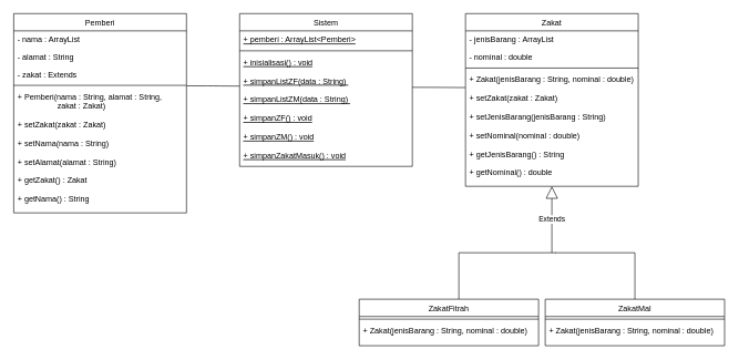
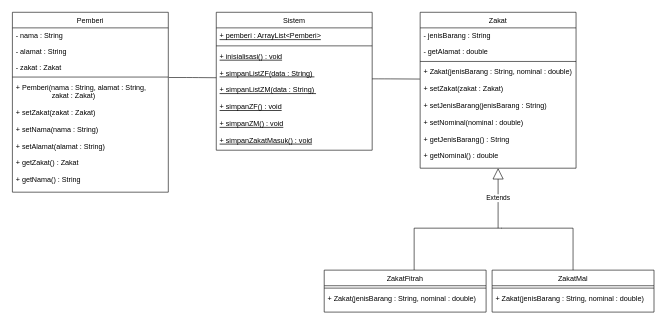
- <mxCell id="12" value="- nama : ArrayList" style="text;align=left;verticalAlign=top;spacingLeft=4;spacingRight=4;overflow=hidden;rotatable=0;points=[[0,0.5],[1,0.5]];portConstraint=eastwest;" vertex="1" parent="11"><mxGeometry y="26" width="260" height="26" as="geometry" /></mxCell>
+ <mxCell id="12" value="- nama : String" style="text;align=left;verticalAlign=top;spacingLeft=4;spacingRight=4;overflow=hidden;rotatable=0;points=[[0,0.5],[1,0.5]];portConstraint=eastwest;" vertex="1" parent="11"><mxGeometry y="26" width="260" height="26" as="geometry" /></mxCell>
- <mxCell id="3" value="- jenisBarang : ArrayList" style="text;align=left;verticalAlign=top;spacingLeft=4;spacingRight=4;overflow=hidden;rotatable=0;points=[[0,0.5],[1,0.5]];portConstraint=eastwest;" parent="2" vertex="1"><mxGeometry y="26" width="260" height="26" as="geometry" /></mxCell>
+ <mxCell id="3" value="- jenisBarang : String" style="text;align=left;verticalAlign=top;spacingLeft=4;spacingRight=4;overflow=hidden;rotatable=0;points=[[0,0.5],[1,0.5]];portConstraint=eastwest;" parent="2" vertex="1"><mxGeometry y="26" width="260" height="26" as="geometry" /></mxCell>
- <mxCell id="4" value="- nominal : double" style="text;align=left;verticalAlign=top;spacingLeft=4;spacingRight=4;overflow=hidden;rotatable=0;points=[[0,0.5],[1,0.5]];portConstraint=eastwest;rounded=0;shadow=0;html=0;" parent="2" vertex="1"><mxGeometry y="52" width="260" height="26" as="geometry" /></mxCell>
+ <mxCell id="4" value="- getAlamat : double" style="text;align=left;verticalAlign=top;spacingLeft=4;spacingRight=4;overflow=hidden;rotatable=0;points=[[0,0.5],[1,0.5]];portConstraint=eastwest;rounded=0;shadow=0;html=0;" parent="2" vertex="1"><mxGeometry y="52" width="260" height="26" as="geometry" /></mxCell>
- <mxCell id="14" value="- zakat : Extends" style="text;align=left;verticalAlign=top;spacingLeft=4;spacingRight=4;overflow=hidden;rotatable=0;points=[[0,0.5],[1,0.5]];portConstraint=eastwest;rounded=0;shadow=0;html=0;" vertex="1" parent="11"><mxGeometry y="78" width="260" height="26" as="geometry" /></mxCell>
+ <mxCell id="14" value="- zakat : Zakat" style="text;align=left;verticalAlign=top;spacingLeft=4;spacingRight=4;overflow=hidden;rotatable=0;points=[[0,0.5],[1,0.5]];portConstraint=eastwest;rounded=0;shadow=0;html=0;" vertex="1" parent="11"><mxGeometry y="78" width="260" height="26" as="geometry" /></mxCell>
